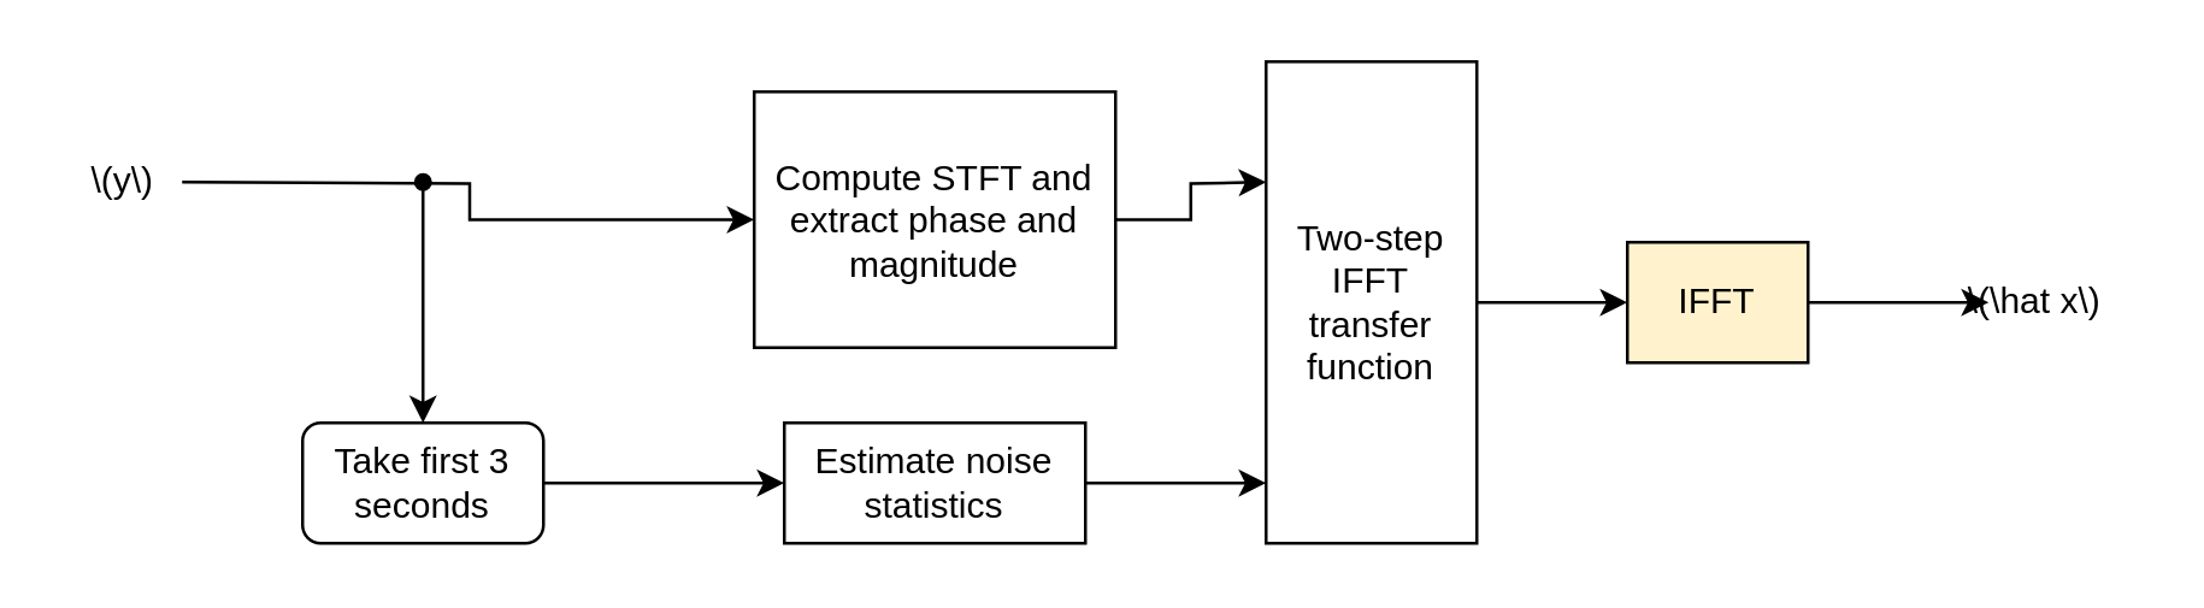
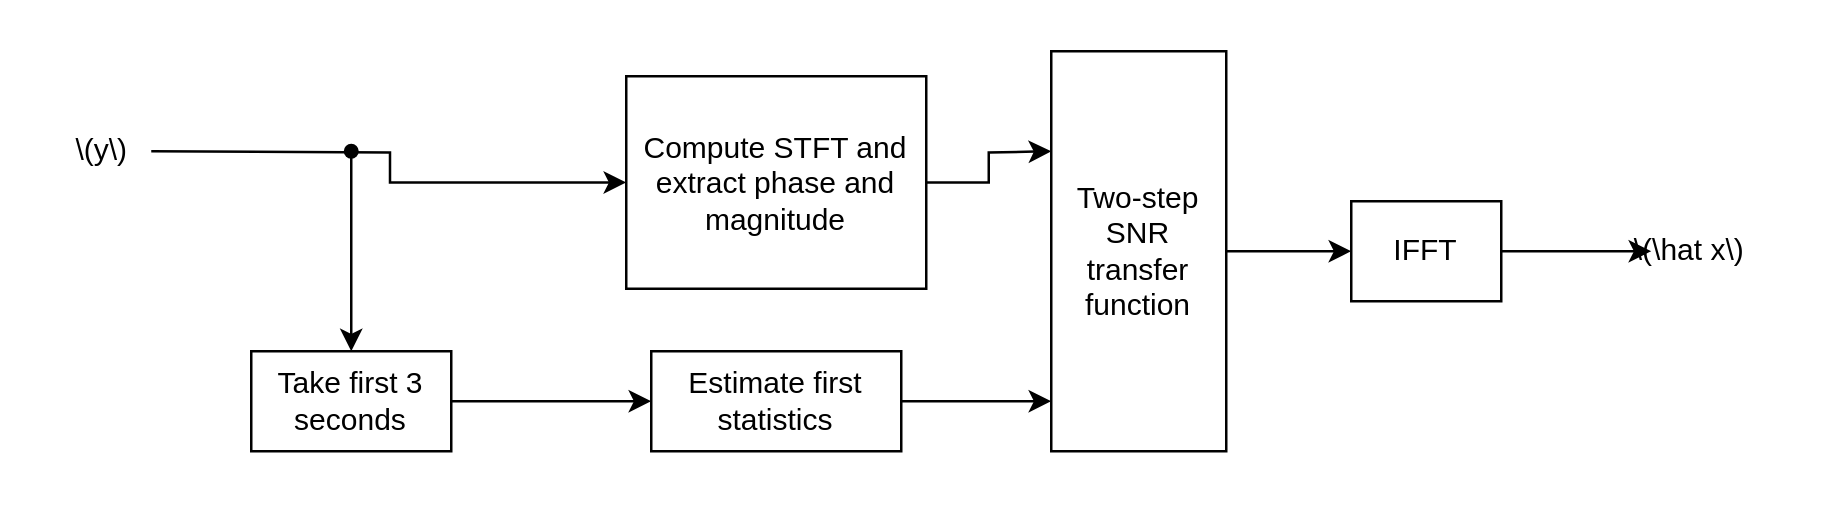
- <mxCell id="13" value="&lt;div&gt;Two-step IFFT transfer function&lt;br&gt;&lt;/div&gt;" style="rounded=0;whiteSpace=wrap;html=1;" vertex="1" parent="1"><mxGeometry x="420" y="20" width="70" height="160" as="geometry" /></mxCell>
+ <mxCell id="13" value="&lt;div&gt;Two-step SNR transfer function&lt;br&gt;&lt;/div&gt;" style="rounded=0;whiteSpace=wrap;html=1;" vertex="1" parent="1"><mxGeometry x="420" y="20" width="70" height="160" as="geometry" /></mxCell>
- <mxCell id="15" value="IFFT" style="rounded=0;whiteSpace=wrap;html=1;fillColor=#fff2cc;" vertex="1" parent="1"><mxGeometry x="540" y="80" width="60" height="40" as="geometry" /></mxCell>
+ <mxCell id="15" value="IFFT" style="rounded=0;whiteSpace=wrap;html=1;" vertex="1" parent="1"><mxGeometry x="540" y="80" width="60" height="40" as="geometry" /></mxCell>
- <mxCell id="6" value="Take first 3 seconds" style="whiteSpace=wrap;html=1;rounded=1;" vertex="1" parent="1"><mxGeometry x="100" y="140" width="80" height="40" as="geometry" /></mxCell>
+ <mxCell id="6" value="Take first 3 seconds" style="rounded=0;whiteSpace=wrap;html=1;" vertex="1" parent="1"><mxGeometry x="100" y="140" width="80" height="40" as="geometry" /></mxCell>
- <mxCell id="9" value="Estimate noise statistics" style="rounded=0;whiteSpace=wrap;html=1;" vertex="1" parent="1"><mxGeometry x="260" y="140" width="100" height="40" as="geometry" /></mxCell>
+ <mxCell id="9" value="Estimate first statistics" style="rounded=0;whiteSpace=wrap;html=1;" vertex="1" parent="1"><mxGeometry x="260" y="140" width="100" height="40" as="geometry" /></mxCell>
